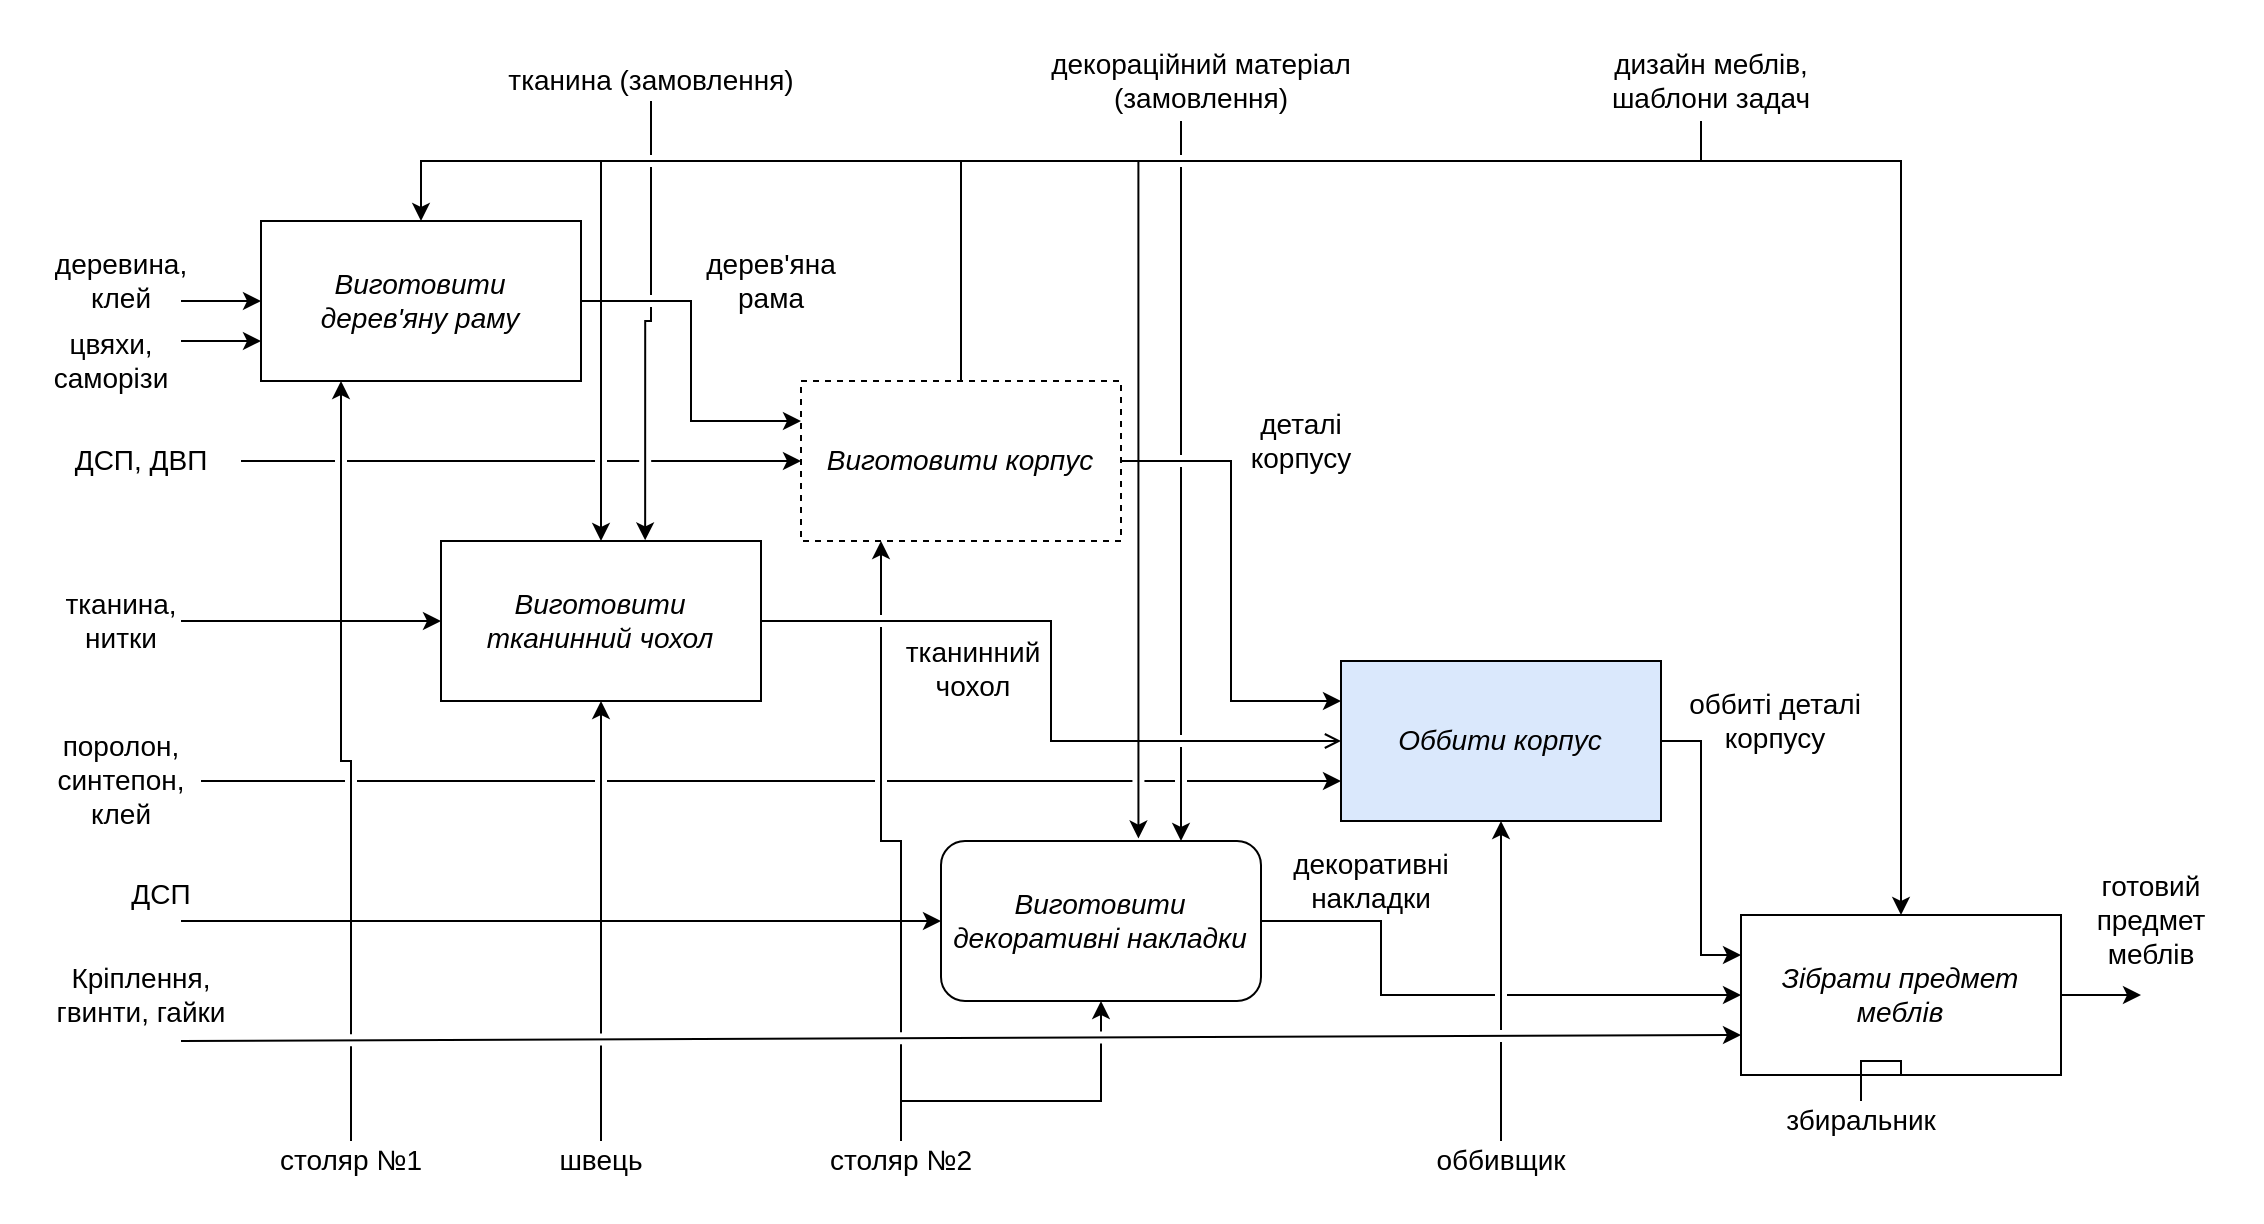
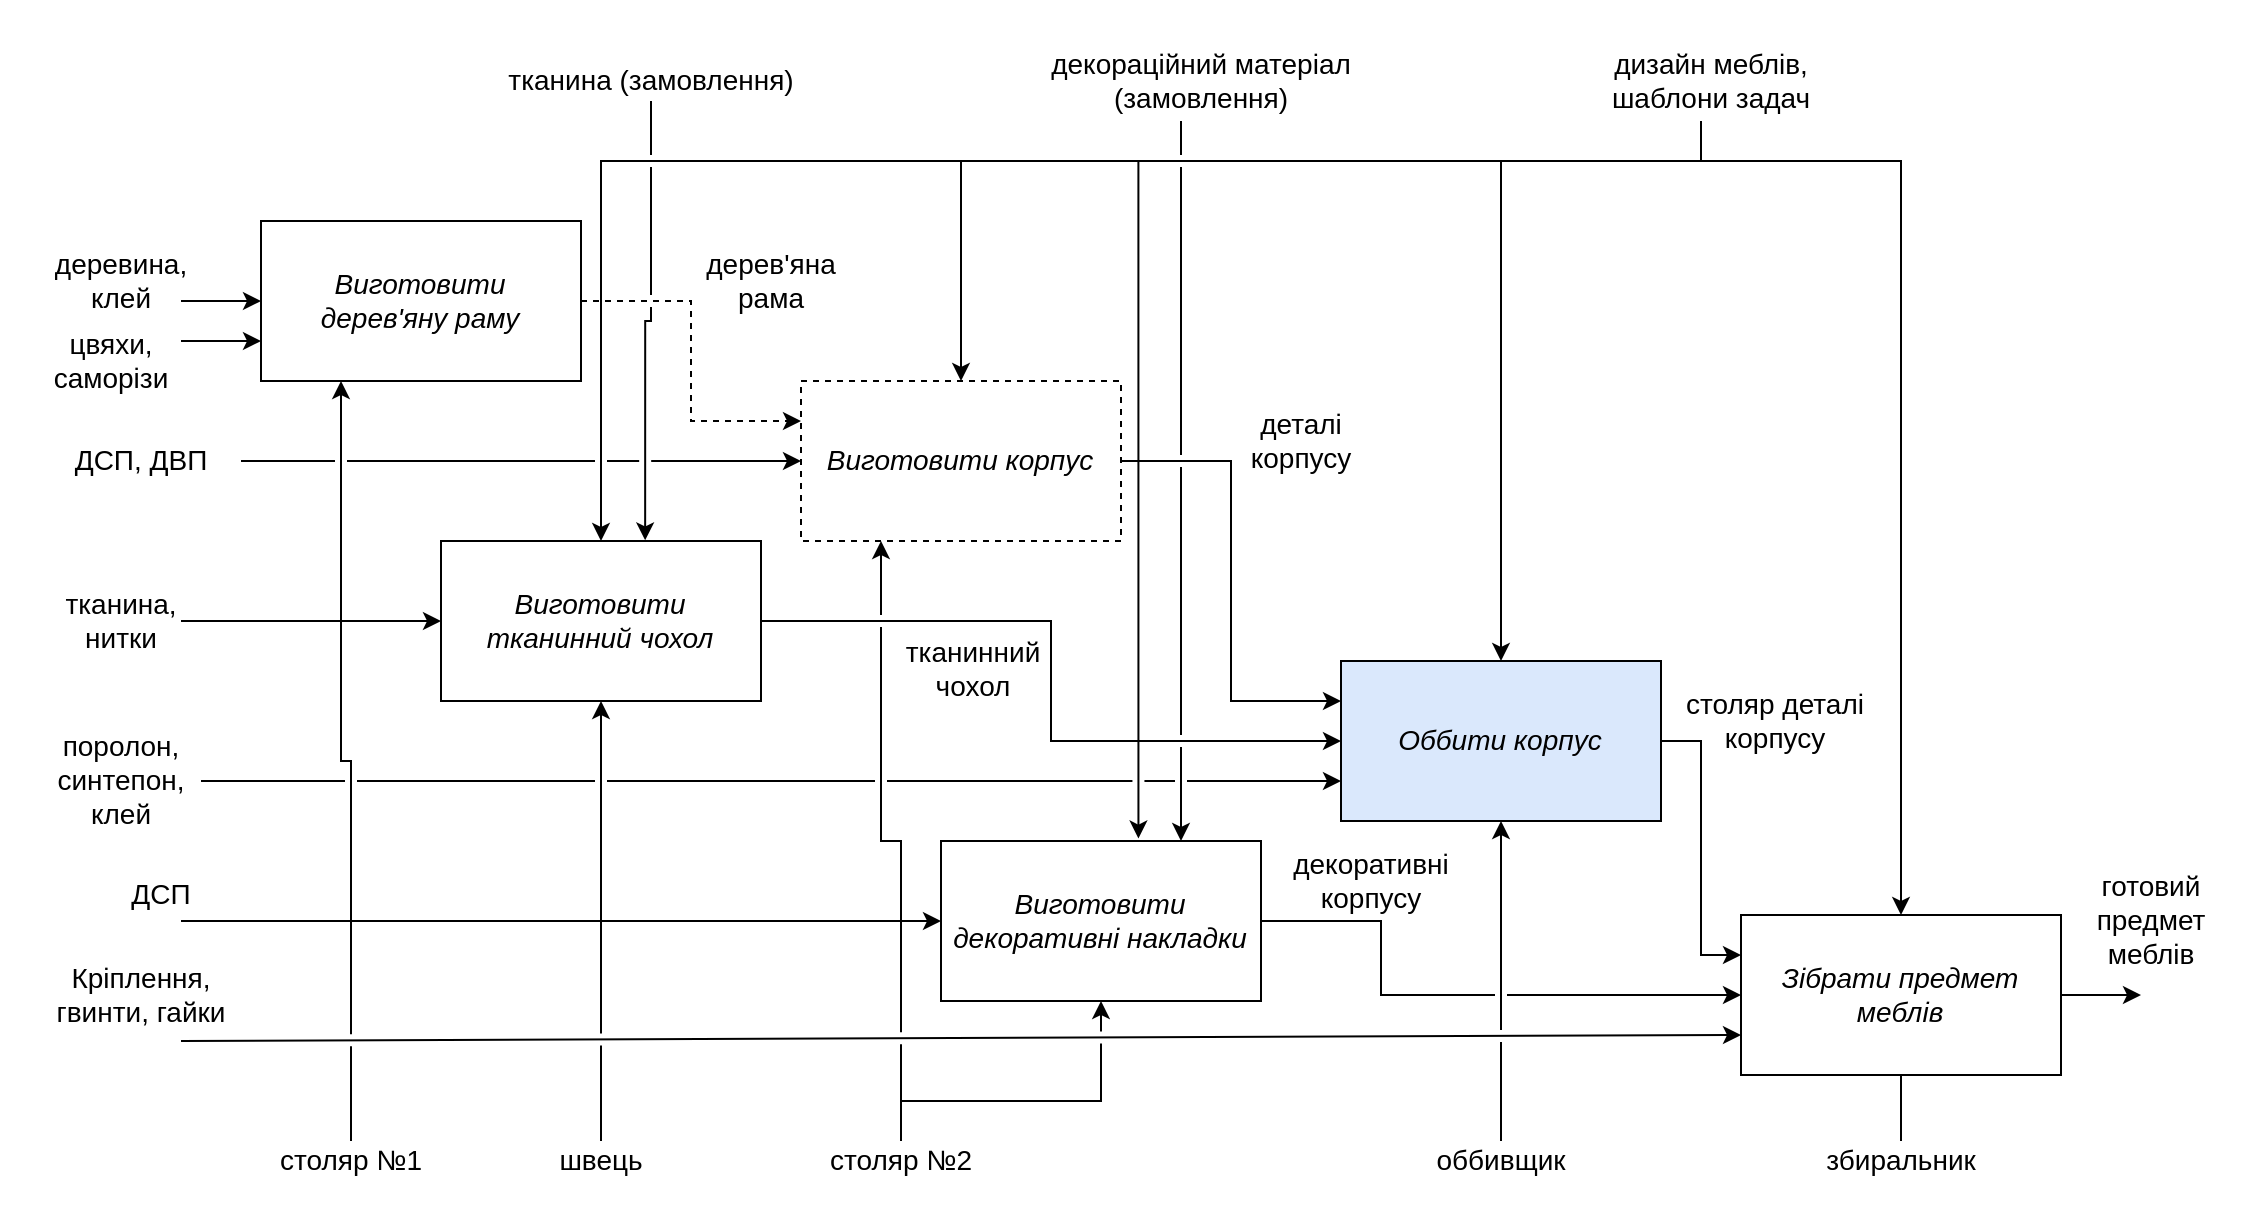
- <mxCell id="5" value="" style="endArrow=classic;html=1;rounded=0;fontSize=14;entryX=0.5;entryY=0;entryDx=0;entryDy=0;edgeStyle=orthogonalEdgeStyle;" parent="1" source="18" target="9" edge="1"><mxGeometry width="50" height="50" relative="1" as="geometry"><mxPoint x="556" y="120" as="sourcePoint" /><mxPoint x="250" y="40" as="targetPoint" /><Array as="points"><mxPoint x="850" y="80" /><mxPoint x="210" y="80" /></Array></mxGeometry></mxCell>
- <mxCell id="3" style="edgeStyle=orthogonalEdgeStyle;rounded=0;jumpStyle=gap;orthogonalLoop=1;jettySize=auto;html=1;entryX=0.5;entryY=0;entryDx=0;entryDy=0;fontSize=14;endArrow=none;" parent="1" source="18" target="11" edge="1"><mxGeometry relative="1" as="geometry"><Array as="points"><mxPoint x="850" y="80" /><mxPoint x="480" y="80" /></Array></mxGeometry></mxCell>
+ <mxCell id="3" style="edgeStyle=orthogonalEdgeStyle;rounded=0;jumpStyle=gap;orthogonalLoop=1;jettySize=auto;html=1;entryX=0.5;entryY=0;entryDx=0;entryDy=0;fontSize=14;" parent="1" source="18" target="11" edge="1"><mxGeometry relative="1" as="geometry"><Array as="points"><mxPoint x="850" y="80" /><mxPoint x="480" y="80" /></Array></mxGeometry></mxCell>
- <mxCell id="8" style="edgeStyle=orthogonalEdgeStyle;rounded=0;orthogonalLoop=1;jettySize=auto;html=1;exitX=1;exitY=0.5;exitDx=0;exitDy=0;entryX=0;entryY=0.25;entryDx=0;entryDy=0;fontSize=14;" parent="1" source="9" target="11" edge="1"><mxGeometry relative="1" as="geometry" /></mxCell>
+ <mxCell id="8" style="edgeStyle=orthogonalEdgeStyle;rounded=0;orthogonalLoop=1;jettySize=auto;html=1;exitX=1;exitY=0.5;exitDx=0;exitDy=0;entryX=0;entryY=0.25;entryDx=0;entryDy=0;fontSize=14;dashed=1;" parent="1" source="9" target="11" edge="1"><mxGeometry relative="1" as="geometry" /></mxCell>
+ <mxCell id="16" style="edgeStyle=orthogonalEdgeStyle;rounded=0;jumpStyle=gap;orthogonalLoop=1;jettySize=auto;html=1;entryX=0.5;entryY=0;entryDx=0;entryDy=0;fontSize=14;" parent="1" source="18" target="13" edge="1"><mxGeometry relative="1" as="geometry"><Array as="points"><mxPoint x="850" y="80" /><mxPoint x="750" y="80" /></Array></mxGeometry></mxCell>
- <mxCell id="31" value="оббиті деталі &lt;br&gt;корпусу" style="text;html=1;align=center;verticalAlign=middle;resizable=0;points=[];autosize=1;strokeColor=none;fillColor=none;fontSize=14;" parent="1" vertex="1"><mxGeometry x="837" y="340" width="100" height="40" as="geometry" /></mxCell>
+ <mxCell id="31" value="столяр деталі &lt;br&gt;корпусу" style="text;html=1;align=center;verticalAlign=middle;resizable=0;points=[];autosize=1;strokeColor=none;fillColor=none;fontSize=14;" parent="1" vertex="1"><mxGeometry x="837" y="340" width="100" height="40" as="geometry" /></mxCell>
- <mxCell id="6" style="edgeStyle=orthogonalEdgeStyle;rounded=0;orthogonalLoop=1;jettySize=auto;html=1;exitX=1;exitY=0.5;exitDx=0;exitDy=0;entryX=0;entryY=0.5;entryDx=0;entryDy=0;fontSize=14;endArrow=open;" parent="1" source="7" target="13" edge="1"><mxGeometry relative="1" as="geometry" /></mxCell>
+ <mxCell id="6" style="edgeStyle=orthogonalEdgeStyle;rounded=0;orthogonalLoop=1;jettySize=auto;html=1;exitX=1;exitY=0.5;exitDx=0;exitDy=0;entryX=0;entryY=0.5;entryDx=0;entryDy=0;fontSize=14;" parent="1" source="7" target="13" edge="1"><mxGeometry relative="1" as="geometry" /></mxCell>
- <mxCell id="45" value="декоративні &lt;br&gt;накладки" style="text;html=1;align=center;verticalAlign=middle;resizable=0;points=[];autosize=1;strokeColor=none;fillColor=none;fontSize=14;" parent="1" vertex="1"><mxGeometry x="640" y="420" width="90" height="40" as="geometry" /></mxCell>
+ <mxCell id="45" value="декоративні &lt;br&gt;корпусу" style="text;html=1;align=center;verticalAlign=middle;resizable=0;points=[];autosize=1;strokeColor=none;fillColor=none;fontSize=14;" parent="1" vertex="1"><mxGeometry x="640" y="420" width="90" height="40" as="geometry" /></mxCell>
- <mxCell id="43" value="Виготовити &lt;br&gt;декоративні накладки" style="whiteSpace=wrap;html=1;fontSize=14;fontStyle=2;rounded=1;" parent="1" vertex="1"><mxGeometry x="470" y="420" width="160" height="80" as="geometry" /></mxCell>
+ <mxCell id="43" value="Виготовити &lt;br&gt;декоративні накладки" style="rounded=0;whiteSpace=wrap;html=1;fontSize=14;fontStyle=2" parent="1" vertex="1"><mxGeometry x="470" y="420" width="160" height="80" as="geometry" /></mxCell>
- <mxCell id="55" value="збиральник" style="text;html=1;align=center;verticalAlign=middle;resizable=0;points=[];autosize=1;strokeColor=none;fillColor=none;fontSize=14;" parent="1" vertex="1"><mxGeometry x="885" y="550" width="90" height="20" as="geometry" /></mxCell>
+ <mxCell id="55" value="збиральник" style="text;html=1;align=center;verticalAlign=middle;resizable=0;points=[];autosize=1;strokeColor=none;fillColor=none;fontSize=14;" parent="1" vertex="1"><mxGeometry x="905" y="570" width="90" height="20" as="geometry" /></mxCell>
